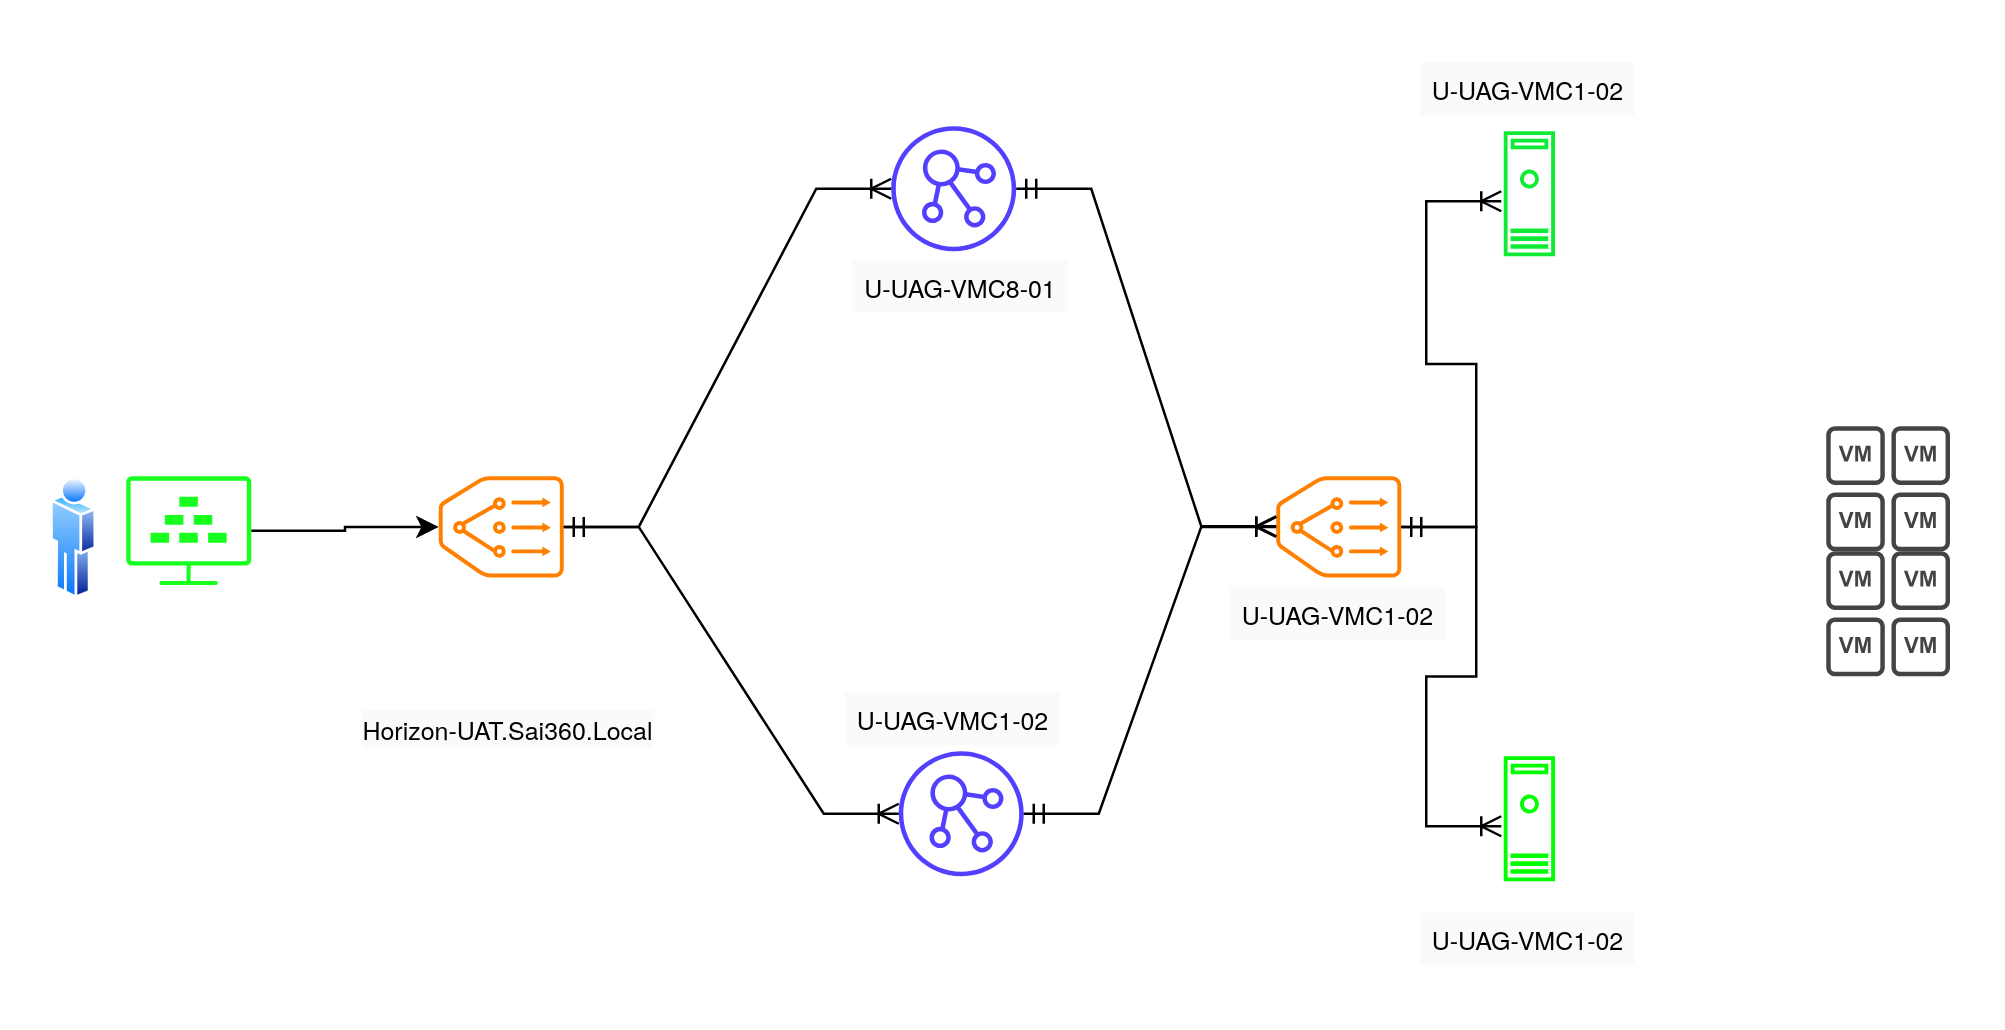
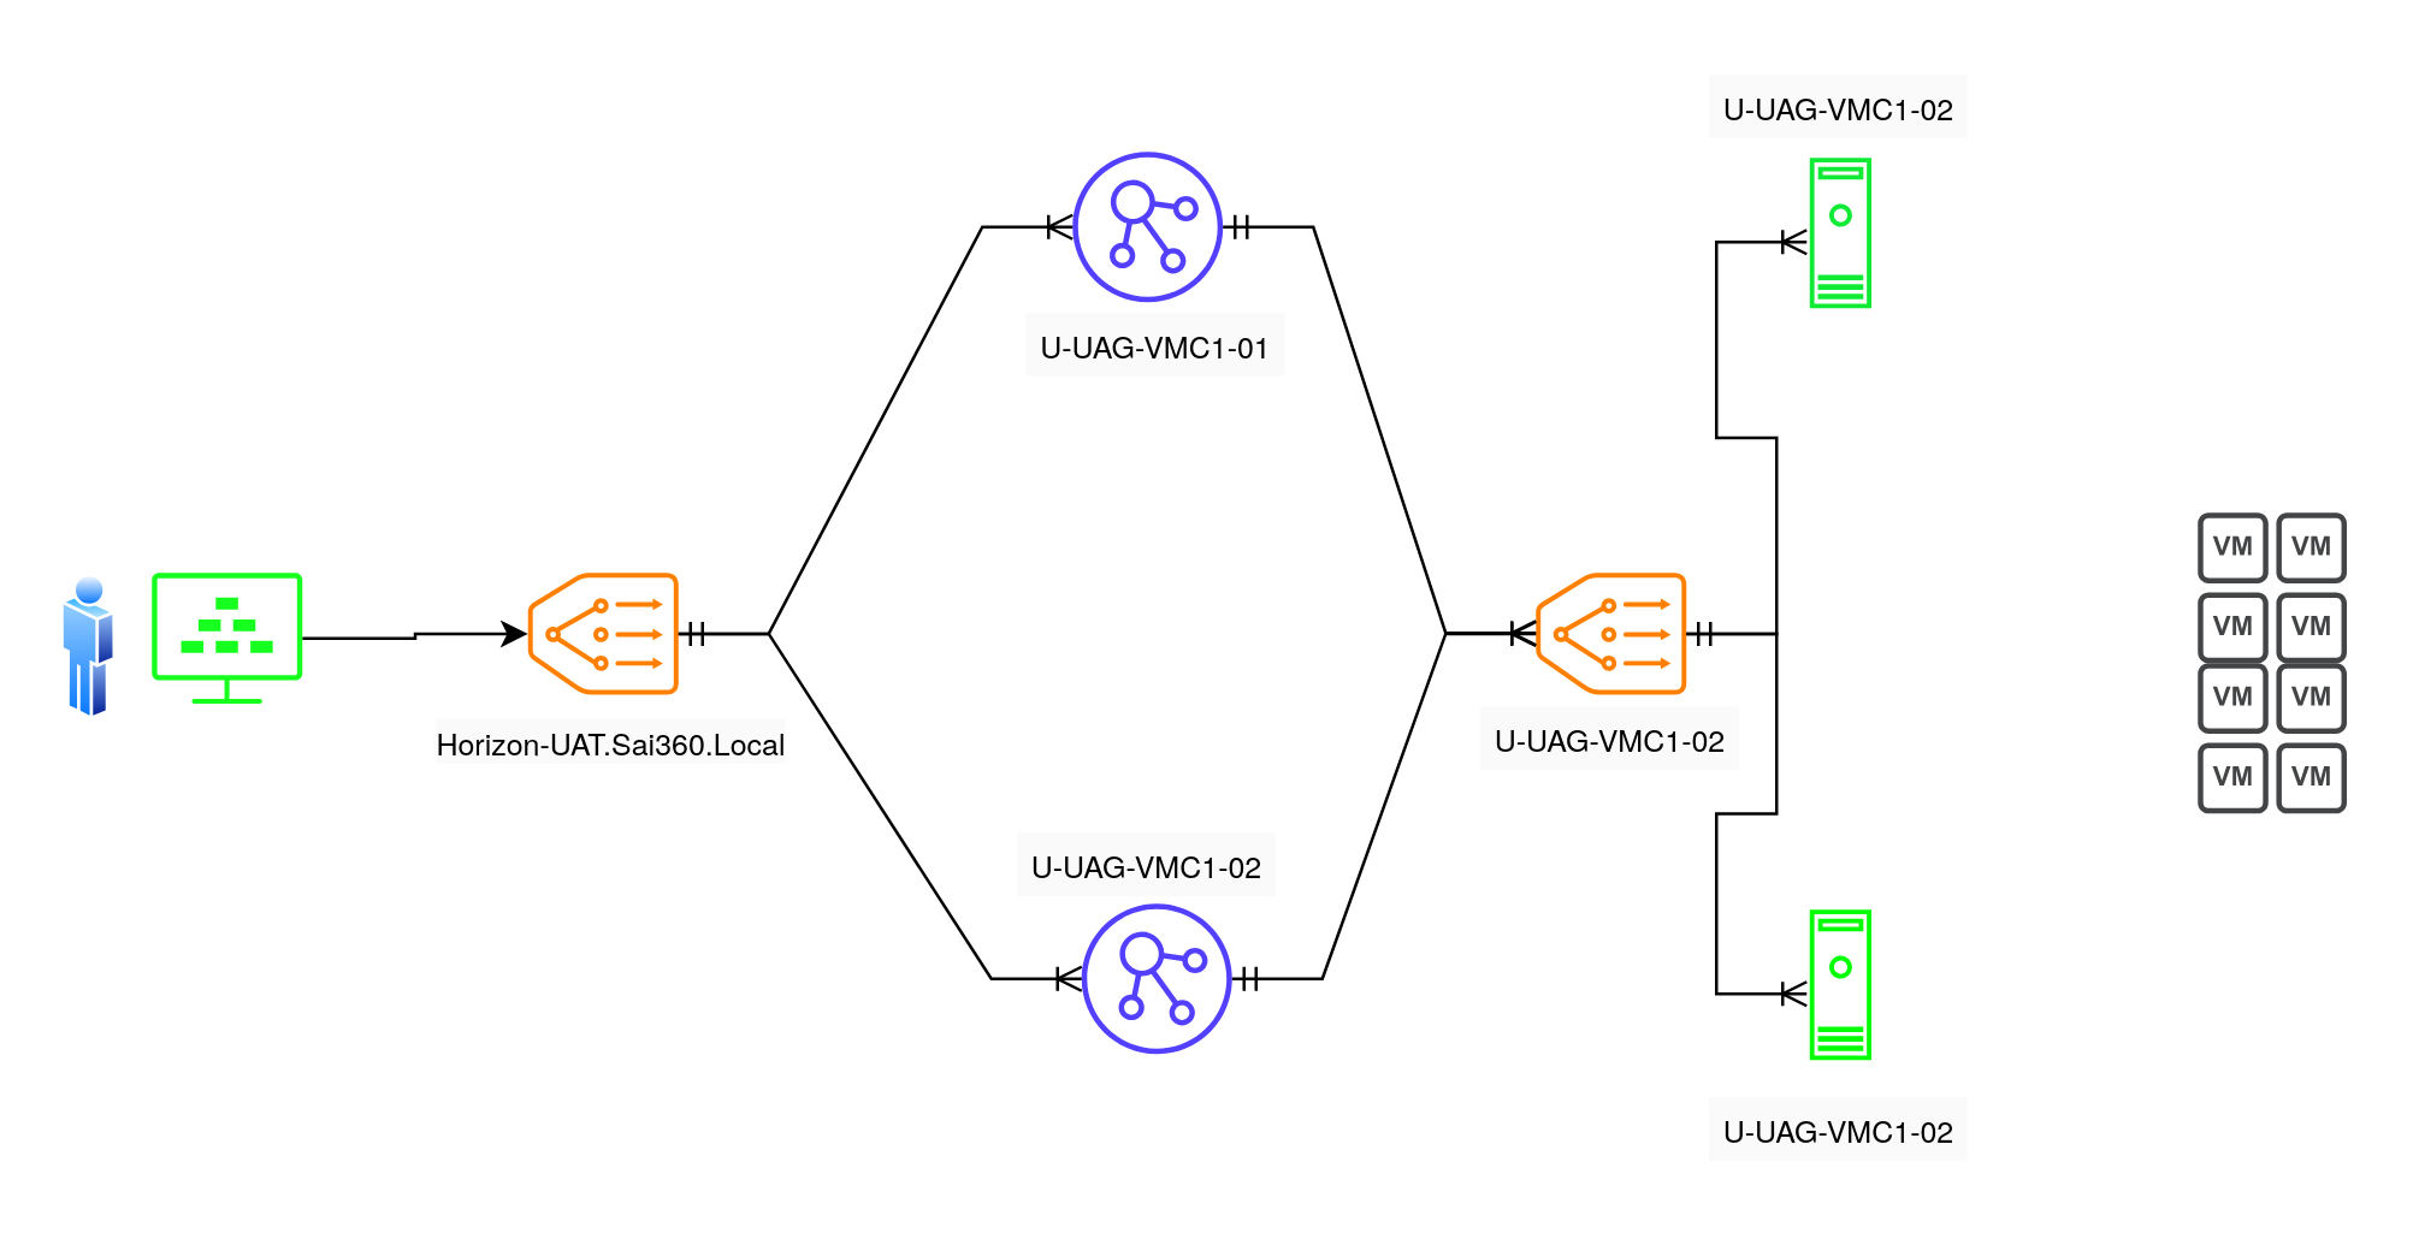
- <mxCell id="19" value="&lt;div style=&quot;box-sizing: inherit; display: flex; flex: 0 1 auto; font-family: Metropolis, &amp;quot;Avenir Next&amp;quot;, &amp;quot;Helvetica Neue&amp;quot;, Arial, sans-serif; text-align: start; background-color: rgb(250, 250, 250);&quot; class=&quot;titles&quot;&gt;&lt;pre style=&quot;box-sizing: inherit; margin: 0px 0.3rem; font-family: var(--clr-h1-font-family,Metropolis,&amp;quot;Avenir Next&amp;quot;,&amp;quot;Helvetica Neue&amp;quot;,Arial,sans-serif); font-weight: var(--clr-h1-font-weight,200); line-height: 1.2rem; color: var(--clr-h1-color,#000); overflow: hidden; word-break: break-word;&quot;&gt;&lt;font style=&quot;font-size: 10px;&quot;&gt;U-UAG-VMC8-01&lt;/font&gt;&lt;/pre&gt;&lt;div style=&quot;font-size: 14px;&quot;&gt;&lt;br&gt;&lt;/div&gt;&lt;/div&gt;&lt;div style=&quot;box-sizing: inherit; display: flex; align-items: center; font-family: Metropolis, &amp;quot;Avenir Next&amp;quot;, &amp;quot;Helvetica Neue&amp;quot;, Arial, sans-serif; font-size: 14px; text-align: start; background-color: rgb(250, 250, 250);&quot; class=&quot;quick-operations-container ng-star-inserted&quot;&gt;&lt;/div&gt;" style="text;strokeColor=none;align=center;fillColor=none;html=1;verticalAlign=middle;whiteSpace=wrap;rounded=0;" vertex="1" parent="1"><mxGeometry x="334" y="99" width="100" height="30" as="geometry" /></mxCell>
+ <mxCell id="19" value="&lt;div style=&quot;box-sizing: inherit; display: flex; flex: 0 1 auto; font-family: Metropolis, &amp;quot;Avenir Next&amp;quot;, &amp;quot;Helvetica Neue&amp;quot;, Arial, sans-serif; text-align: start; background-color: rgb(250, 250, 250);&quot; class=&quot;titles&quot;&gt;&lt;pre style=&quot;box-sizing: inherit; margin: 0px 0.3rem; font-family: var(--clr-h1-font-family,Metropolis,&amp;quot;Avenir Next&amp;quot;,&amp;quot;Helvetica Neue&amp;quot;,Arial,sans-serif); font-weight: var(--clr-h1-font-weight,200); line-height: 1.2rem; color: var(--clr-h1-color,#000); overflow: hidden; word-break: break-word;&quot;&gt;&lt;font style=&quot;font-size: 10px;&quot;&gt;U-UAG-VMC1-01&lt;/font&gt;&lt;/pre&gt;&lt;div style=&quot;font-size: 14px;&quot;&gt;&lt;br&gt;&lt;/div&gt;&lt;/div&gt;&lt;div style=&quot;box-sizing: inherit; display: flex; align-items: center; font-family: Metropolis, &amp;quot;Avenir Next&amp;quot;, &amp;quot;Helvetica Neue&amp;quot;, Arial, sans-serif; font-size: 14px; text-align: start; background-color: rgb(250, 250, 250);&quot; class=&quot;quick-operations-container ng-star-inserted&quot;&gt;&lt;/div&gt;" style="text;strokeColor=none;align=center;fillColor=none;html=1;verticalAlign=middle;whiteSpace=wrap;rounded=0;" vertex="1" parent="1"><mxGeometry x="334" y="99" width="100" height="30" as="geometry" /></mxCell>
- <mxCell id="23" value="&lt;div style=&quot;box-sizing: inherit; display: flex; flex: 0 1 auto; font-family: Metropolis, &amp;quot;Avenir Next&amp;quot;, &amp;quot;Helvetica Neue&amp;quot;, Arial, sans-serif; text-align: start; background-color: rgb(250, 250, 250);&quot; class=&quot;titles&quot;&gt;&lt;div style=&quot;&quot;&gt;&lt;span style=&quot;font-size: 10px; white-space: pre;&quot;&gt;Horizon-UAT.Sai360.Local&lt;/span&gt;&lt;/div&gt;&lt;/div&gt;&lt;div style=&quot;box-sizing: inherit; display: flex; align-items: center; font-family: Metropolis, &amp;quot;Avenir Next&amp;quot;, &amp;quot;Helvetica Neue&amp;quot;, Arial, sans-serif; font-size: 14px; text-align: start; background-color: rgb(250, 250, 250);&quot; class=&quot;quick-operations-container ng-star-inserted&quot;&gt;&lt;/div&gt;" style="text;strokeColor=none;align=center;fillColor=none;html=1;verticalAlign=middle;whiteSpace=wrap;rounded=0;" vertex="1" parent="1"><mxGeometry x="133" y="275.5" width="140" height="30" as="geometry" /></mxCell>
+ <mxCell id="23" value="&lt;div style=&quot;box-sizing: inherit; display: flex; flex: 0 1 auto; font-family: Metropolis, &amp;quot;Avenir Next&amp;quot;, &amp;quot;Helvetica Neue&amp;quot;, Arial, sans-serif; text-align: start; background-color: rgb(250, 250, 250);&quot; class=&quot;titles&quot;&gt;&lt;div style=&quot;&quot;&gt;&lt;span style=&quot;font-size: 10px; white-space: pre;&quot;&gt;Horizon-UAT.Sai360.Local&lt;/span&gt;&lt;/div&gt;&lt;/div&gt;&lt;div style=&quot;box-sizing: inherit; display: flex; align-items: center; font-family: Metropolis, &amp;quot;Avenir Next&amp;quot;, &amp;quot;Helvetica Neue&amp;quot;, Arial, sans-serif; font-size: 14px; text-align: start; background-color: rgb(250, 250, 250);&quot; class=&quot;quick-operations-container ng-star-inserted&quot;&gt;&lt;/div&gt;" style="text;strokeColor=none;align=center;fillColor=none;html=1;verticalAlign=middle;whiteSpace=wrap;rounded=0;" vertex="1" parent="1"><mxGeometry x="133" y="230.5" width="140" height="30" as="geometry" /></mxCell>
